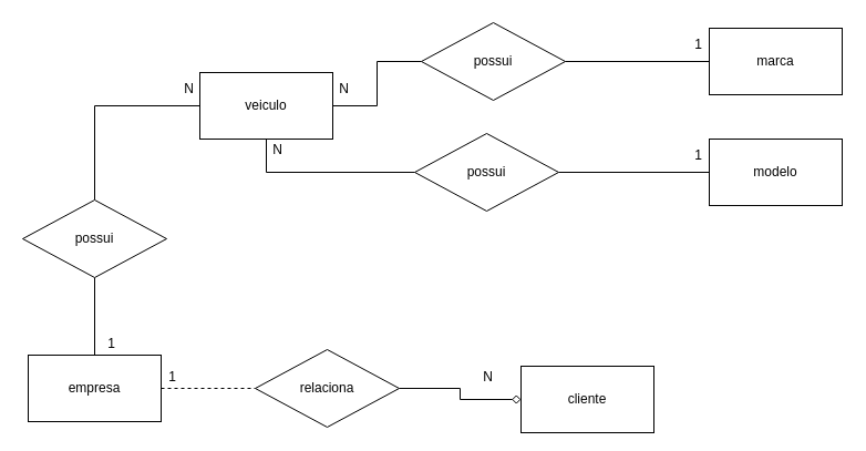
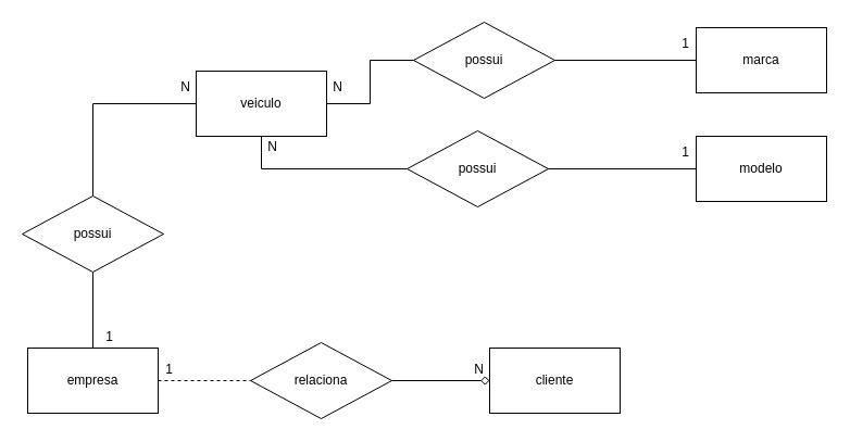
- <mxCell id="16" value="cliente" style="rounded=0;whiteSpace=wrap;html=1;" vertex="1" parent="1"><mxGeometry x="470" y="330" width="120" height="60" as="geometry" /></mxCell>
+ <mxCell id="16" value="cliente" style="rounded=0;whiteSpace=wrap;html=1;" vertex="1" parent="1"><mxGeometry x="450" y="320" width="120" height="60" as="geometry" /></mxCell>
